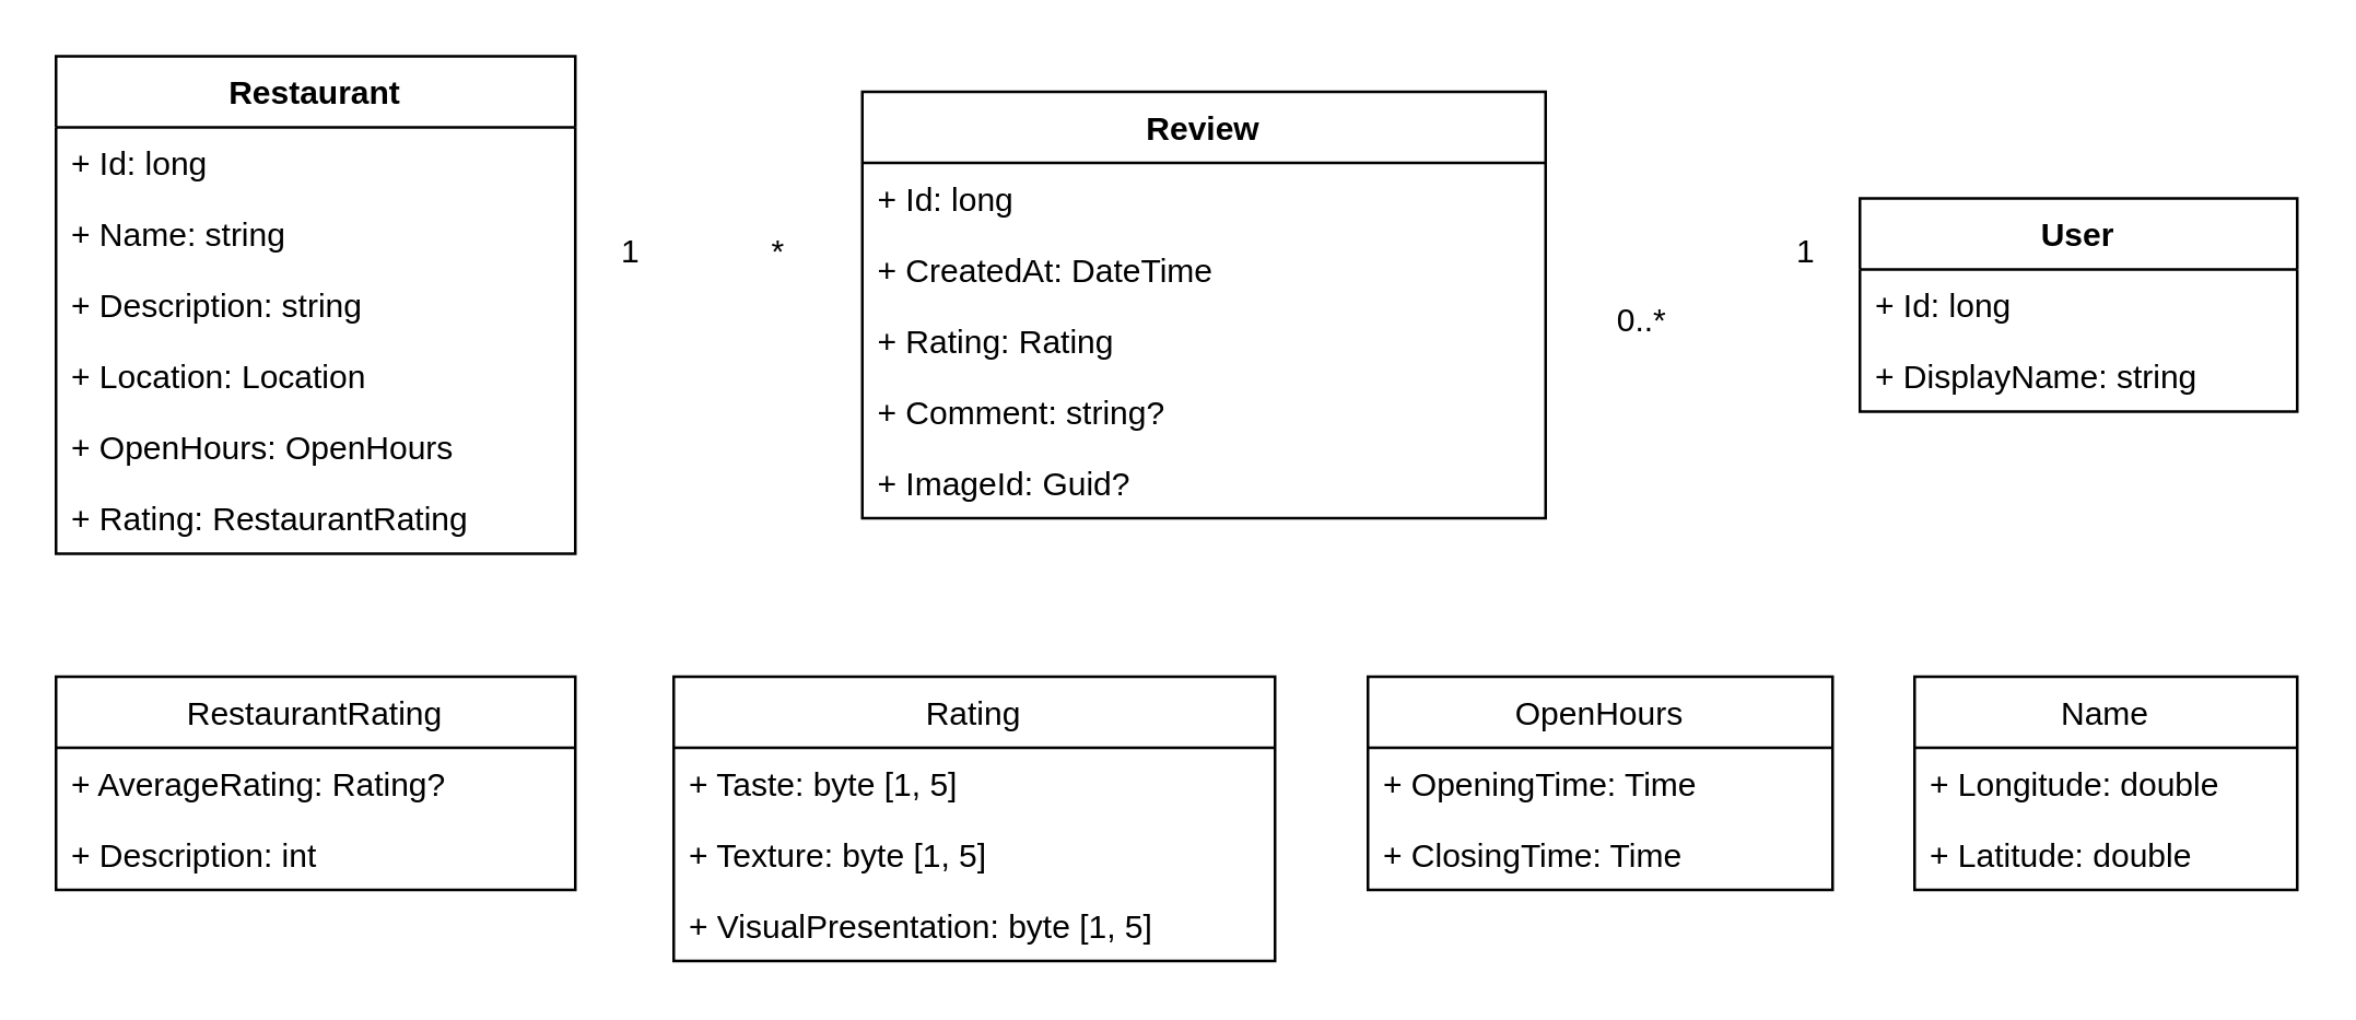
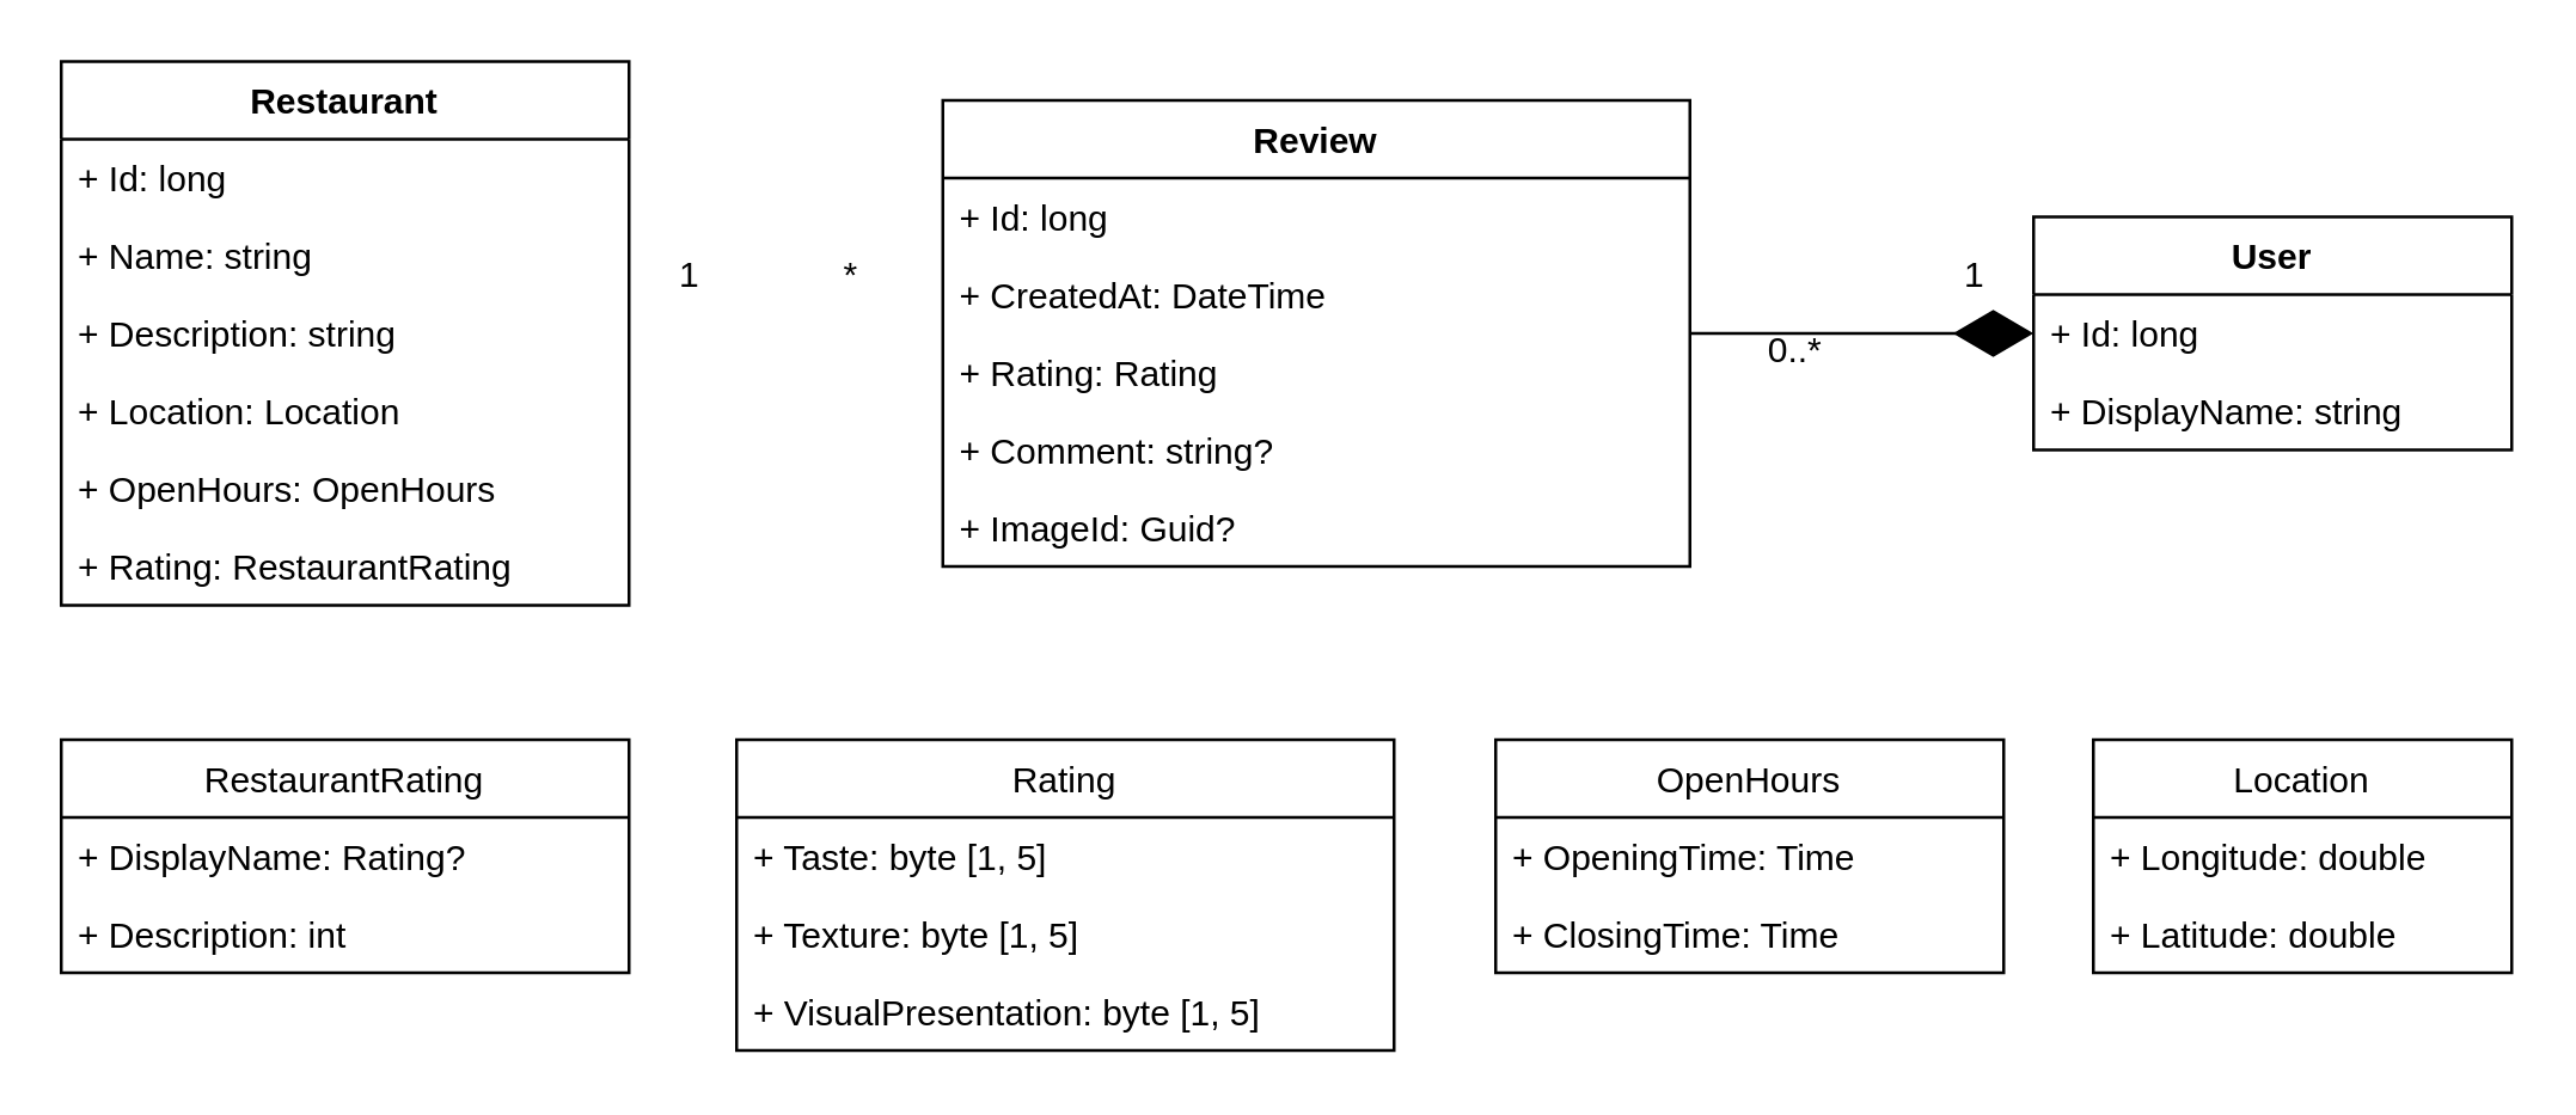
+ <mxCell id="23" value="" style="endArrow=diamondThin;endFill=1;endSize=24;html=1;rounded=0;" parent="1" source="9" target="15" edge="1"><mxGeometry width="160" relative="1" as="geometry"><mxPoint x="620" y="-58" as="sourcePoint" /><mxPoint x="410" y="-58" as="targetPoint" /></mxGeometry></mxCell>
- <mxCell id="29" value="Name" style="swimlane;fontStyle=0;childLayout=stackLayout;horizontal=1;startSize=26;fillColor=none;horizontalStack=0;resizeParent=1;resizeParentMax=0;resizeLast=0;collapsible=1;marginBottom=0;" parent="1" vertex="1"><mxGeometry x="700" y="247" width="140" height="78" as="geometry" /></mxCell>
+ <mxCell id="29" value="Location" style="swimlane;fontStyle=0;childLayout=stackLayout;horizontal=1;startSize=26;fillColor=none;horizontalStack=0;resizeParent=1;resizeParentMax=0;resizeLast=0;collapsible=1;marginBottom=0;" parent="1" vertex="1"><mxGeometry x="700" y="247" width="140" height="78" as="geometry" /></mxCell>
- <mxCell id="21" value="+ AverageRating: Rating?" style="text;strokeColor=none;fillColor=none;align=left;verticalAlign=top;spacingLeft=4;spacingRight=4;overflow=hidden;rotatable=0;points=[[0,0.5],[1,0.5]];portConstraint=eastwest;" parent="20" vertex="1"><mxGeometry y="26" width="190" height="26" as="geometry" /></mxCell>
+ <mxCell id="21" value="+ DisplayName: Rating?" style="text;strokeColor=none;fillColor=none;align=left;verticalAlign=top;spacingLeft=4;spacingRight=4;overflow=hidden;rotatable=0;points=[[0,0.5],[1,0.5]];portConstraint=eastwest;" parent="20" vertex="1"><mxGeometry y="26" width="190" height="26" as="geometry" /></mxCell>
